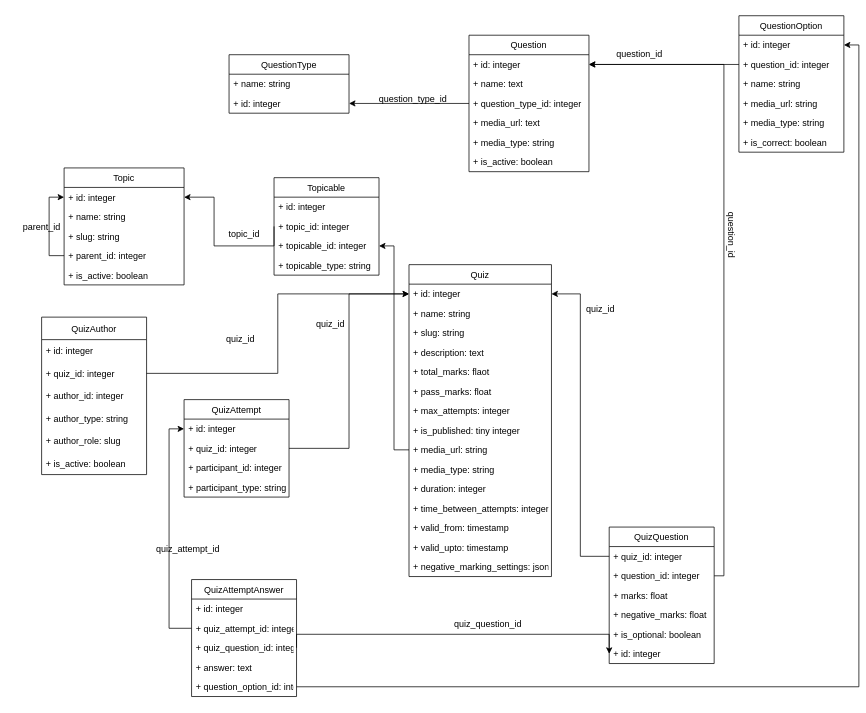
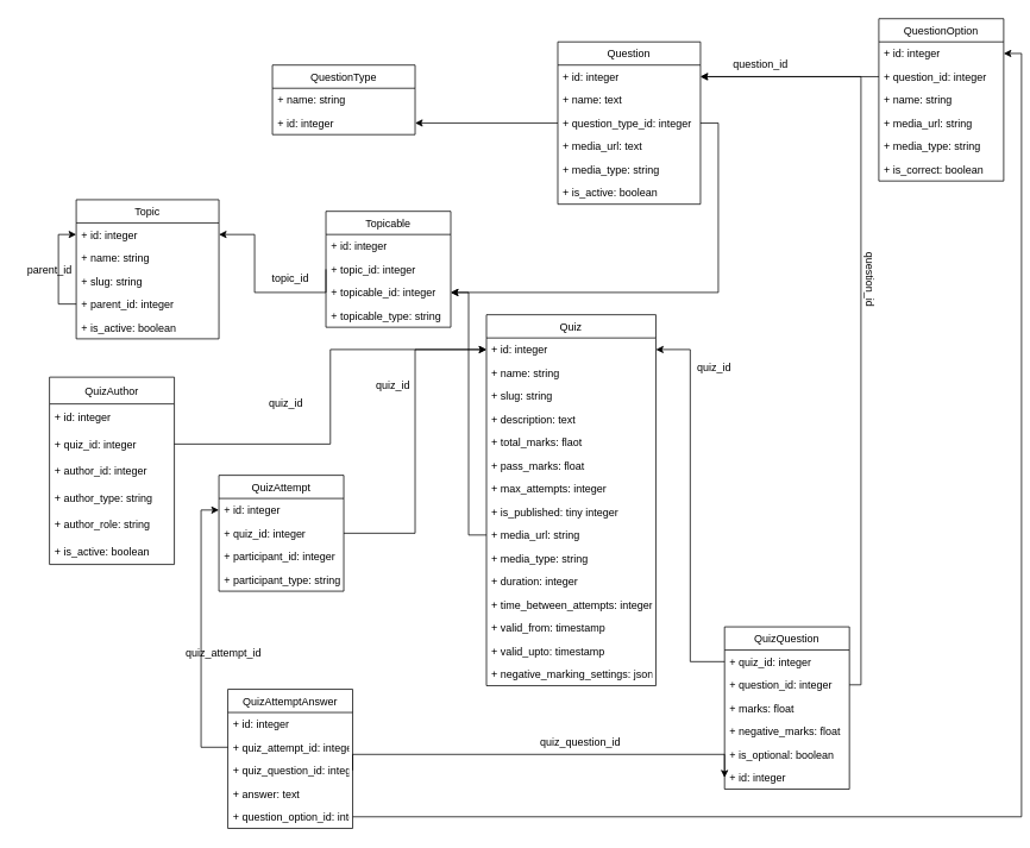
- <mxCell id="20" value="&lt;span style=&quot;text-align: left&quot;&gt;question_type_id&lt;/span&gt;" style="text;html=1;align=center;verticalAlign=middle;resizable=0;points=[];autosize=1;strokeColor=none;" parent="1" vertex="1"><mxGeometry x="495" y="122" width="110" height="20" as="geometry" /></mxCell>
+ <mxCell id="28" style="edgeStyle=orthogonalEdgeStyle;rounded=0;orthogonalLoop=1;jettySize=auto;html=1;exitX=1;exitY=0.5;exitDx=0;exitDy=0;entryX=1;entryY=0.5;entryDx=0;entryDy=0;" parent="1" source="15" target="24" edge="1"><mxGeometry relative="1" as="geometry" /></mxCell>
- <mxCell id="88" value="+ author_role: slug" style="text;strokeColor=none;fillColor=none;align=left;verticalAlign=middle;spacingLeft=4;spacingRight=4;overflow=hidden;points=[[0,0.5],[1,0.5]];portConstraint=eastwest;rotatable=0;rounded=0;" parent="83" vertex="1"><mxGeometry y="150" width="140" height="30" as="geometry" /></mxCell>
+ <mxCell id="88" value="+ author_role: string" style="text;strokeColor=none;fillColor=none;align=left;verticalAlign=middle;spacingLeft=4;spacingRight=4;overflow=hidden;points=[[0,0.5],[1,0.5]];portConstraint=eastwest;rotatable=0;rounded=0;" parent="83" vertex="1"><mxGeometry y="150" width="140" height="30" as="geometry" /></mxCell>
